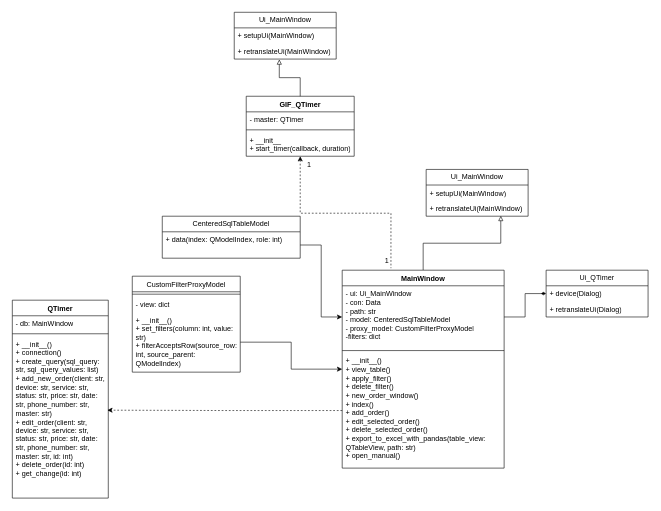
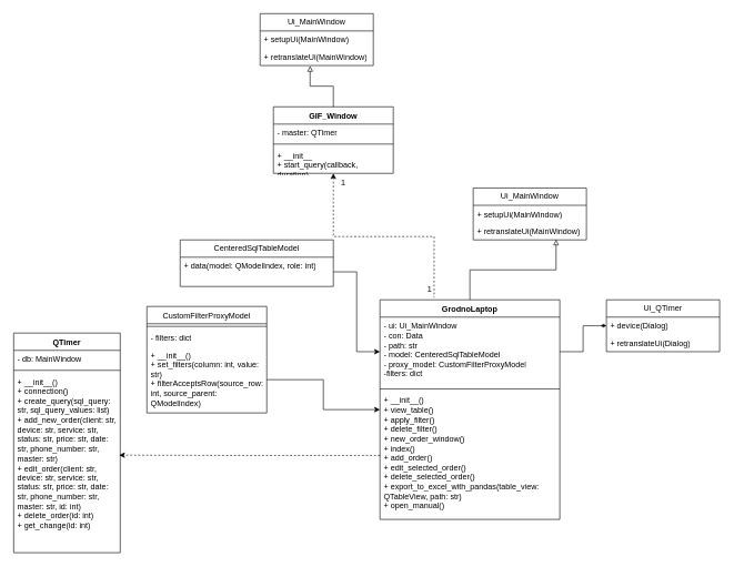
- <mxCell id="2" value="GIF_QTimer" style="swimlane;fontStyle=1;align=center;verticalAlign=top;childLayout=stackLayout;horizontal=1;startSize=26;horizontalStack=0;resizeParent=1;resizeParentMax=0;resizeLast=0;collapsible=1;marginBottom=0;whiteSpace=wrap;html=1;" vertex="1" parent="1"><mxGeometry x="410" y="160" width="180" height="100" as="geometry" /></mxCell>
+ <mxCell id="2" value="GIF_Window" style="swimlane;fontStyle=1;align=center;verticalAlign=top;childLayout=stackLayout;horizontal=1;startSize=26;horizontalStack=0;resizeParent=1;resizeParentMax=0;resizeLast=0;collapsible=1;marginBottom=0;whiteSpace=wrap;html=1;" vertex="1" parent="1"><mxGeometry x="410" y="160" width="180" height="100" as="geometry" /></mxCell>
- <mxCell id="5" value="+ __init__&lt;div&gt;+ start_timer(callback, duration)&lt;/div&gt;" style="text;strokeColor=none;fillColor=none;align=left;verticalAlign=top;spacingLeft=4;spacingRight=4;overflow=hidden;rotatable=0;points=[[0,0.5],[1,0.5]];portConstraint=eastwest;whiteSpace=wrap;html=1;" vertex="1" parent="2"><mxGeometry y="60" width="180" height="40" as="geometry" /></mxCell>
+ <mxCell id="5" value="+ __init__&lt;div&gt;+ start_query(callback, duration)&lt;/div&gt;" style="text;strokeColor=none;fillColor=none;align=left;verticalAlign=top;spacingLeft=4;spacingRight=4;overflow=hidden;rotatable=0;points=[[0,0.5],[1,0.5]];portConstraint=eastwest;whiteSpace=wrap;html=1;" vertex="1" parent="2"><mxGeometry y="60" width="180" height="40" as="geometry" /></mxCell>
- <mxCell id="21" value="+ data(index: QModelIndex, role: int)" style="text;strokeColor=none;fillColor=none;align=left;verticalAlign=top;spacingLeft=4;spacingRight=4;overflow=hidden;rotatable=0;points=[[0,0.5],[1,0.5]];portConstraint=eastwest;whiteSpace=wrap;html=1;" vertex="1" parent="20"><mxGeometry y="26" width="230" height="44" as="geometry" /></mxCell>
+ <mxCell id="21" value="+ data(model: QModelIndex, role: int)" style="text;strokeColor=none;fillColor=none;align=left;verticalAlign=top;spacingLeft=4;spacingRight=4;overflow=hidden;rotatable=0;points=[[0,0.5],[1,0.5]];portConstraint=eastwest;whiteSpace=wrap;html=1;" vertex="1" parent="20"><mxGeometry y="26" width="230" height="44" as="geometry" /></mxCell>
- <mxCell id="28" value="MainWindow" style="swimlane;fontStyle=1;align=center;verticalAlign=top;childLayout=stackLayout;horizontal=1;startSize=26;horizontalStack=0;resizeParent=1;resizeParentMax=0;resizeLast=0;collapsible=1;marginBottom=0;whiteSpace=wrap;html=1;" vertex="1" parent="1"><mxGeometry x="570" y="450" width="270" height="330" as="geometry" /></mxCell>
+ <mxCell id="28" value="GrodnoLaptop" style="swimlane;fontStyle=1;align=center;verticalAlign=top;childLayout=stackLayout;horizontal=1;startSize=26;horizontalStack=0;resizeParent=1;resizeParentMax=0;resizeLast=0;collapsible=1;marginBottom=0;whiteSpace=wrap;html=1;" vertex="1" parent="1"><mxGeometry x="570" y="450" width="270" height="330" as="geometry" /></mxCell>
- <mxCell id="24" value="- view: dict" style="text;strokeColor=none;fillColor=none;align=left;verticalAlign=top;spacingLeft=4;spacingRight=4;overflow=hidden;rotatable=0;points=[[0,0.5],[1,0.5]];portConstraint=eastwest;whiteSpace=wrap;html=1;" vertex="1" parent="22"><mxGeometry y="34" width="180" height="26" as="geometry" /></mxCell>
+ <mxCell id="24" value="- filters: dict" style="text;strokeColor=none;fillColor=none;align=left;verticalAlign=top;spacingLeft=4;spacingRight=4;overflow=hidden;rotatable=0;points=[[0,0.5],[1,0.5]];portConstraint=eastwest;whiteSpace=wrap;html=1;" vertex="1" parent="22"><mxGeometry y="34" width="180" height="26" as="geometry" /></mxCell>
